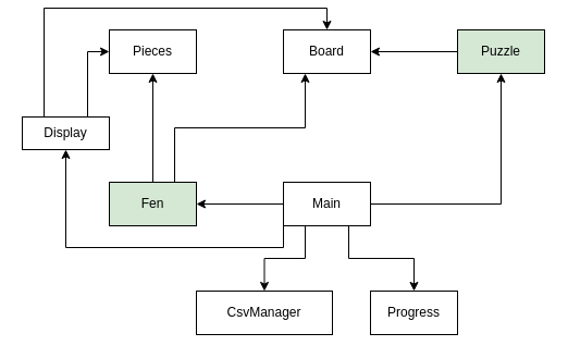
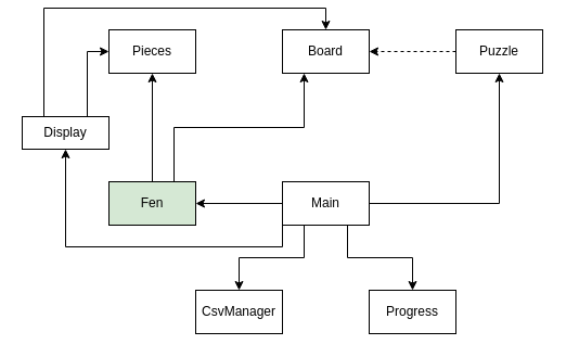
- <mxCell id="4" style="edgeStyle=orthogonalEdgeStyle;rounded=0;orthogonalLoop=1;jettySize=auto;html=1;exitX=0;exitY=0.5;exitDx=0;exitDy=0;entryX=1;entryY=0.5;entryDx=0;entryDy=0;" edge="1" parent="1" source="5" target="3"><mxGeometry relative="1" as="geometry" /></mxCell>
+ <mxCell id="4" style="edgeStyle=orthogonalEdgeStyle;rounded=0;orthogonalLoop=1;jettySize=auto;html=1;exitX=0;exitY=0.5;exitDx=0;exitDy=0;entryX=1;entryY=0.5;entryDx=0;entryDy=0;dashed=1;" edge="1" parent="1" source="5" target="3"><mxGeometry relative="1" as="geometry" /></mxCell>
- <mxCell id="5" value="Puzzle" style="rounded=0;whiteSpace=wrap;html=1;fillColor=#d5e8d4;" vertex="1" parent="1"><mxGeometry x="420" y="20" width="80" height="40" as="geometry" /></mxCell>
+ <mxCell id="5" value="Puzzle" style="rounded=0;whiteSpace=wrap;html=1;" vertex="1" parent="1"><mxGeometry x="420" y="20" width="80" height="40" as="geometry" /></mxCell>
- <mxCell id="12" value="CsvManager" style="rounded=0;whiteSpace=wrap;html=1;" vertex="1" parent="1"><mxGeometry x="180" y="260" width="125" height="40" as="geometry" /></mxCell>
+ <mxCell id="12" value="CsvManager" style="rounded=0;whiteSpace=wrap;html=1;" vertex="1" parent="1"><mxGeometry x="180" y="260" width="80" height="40" as="geometry" /></mxCell>
